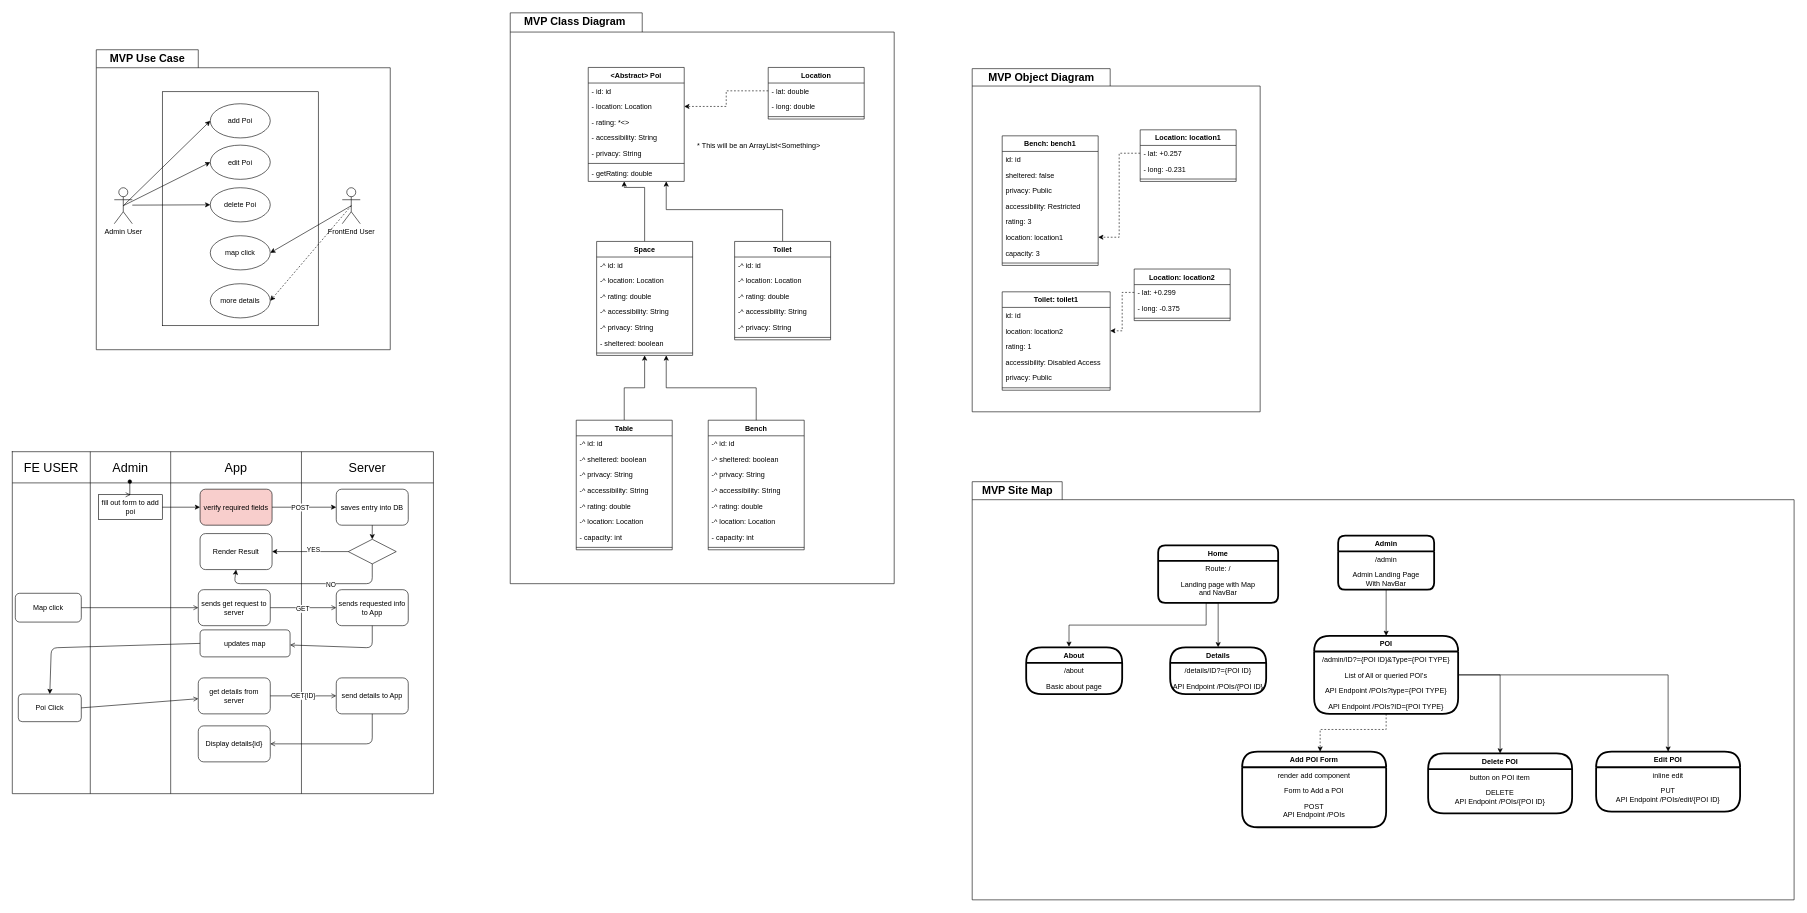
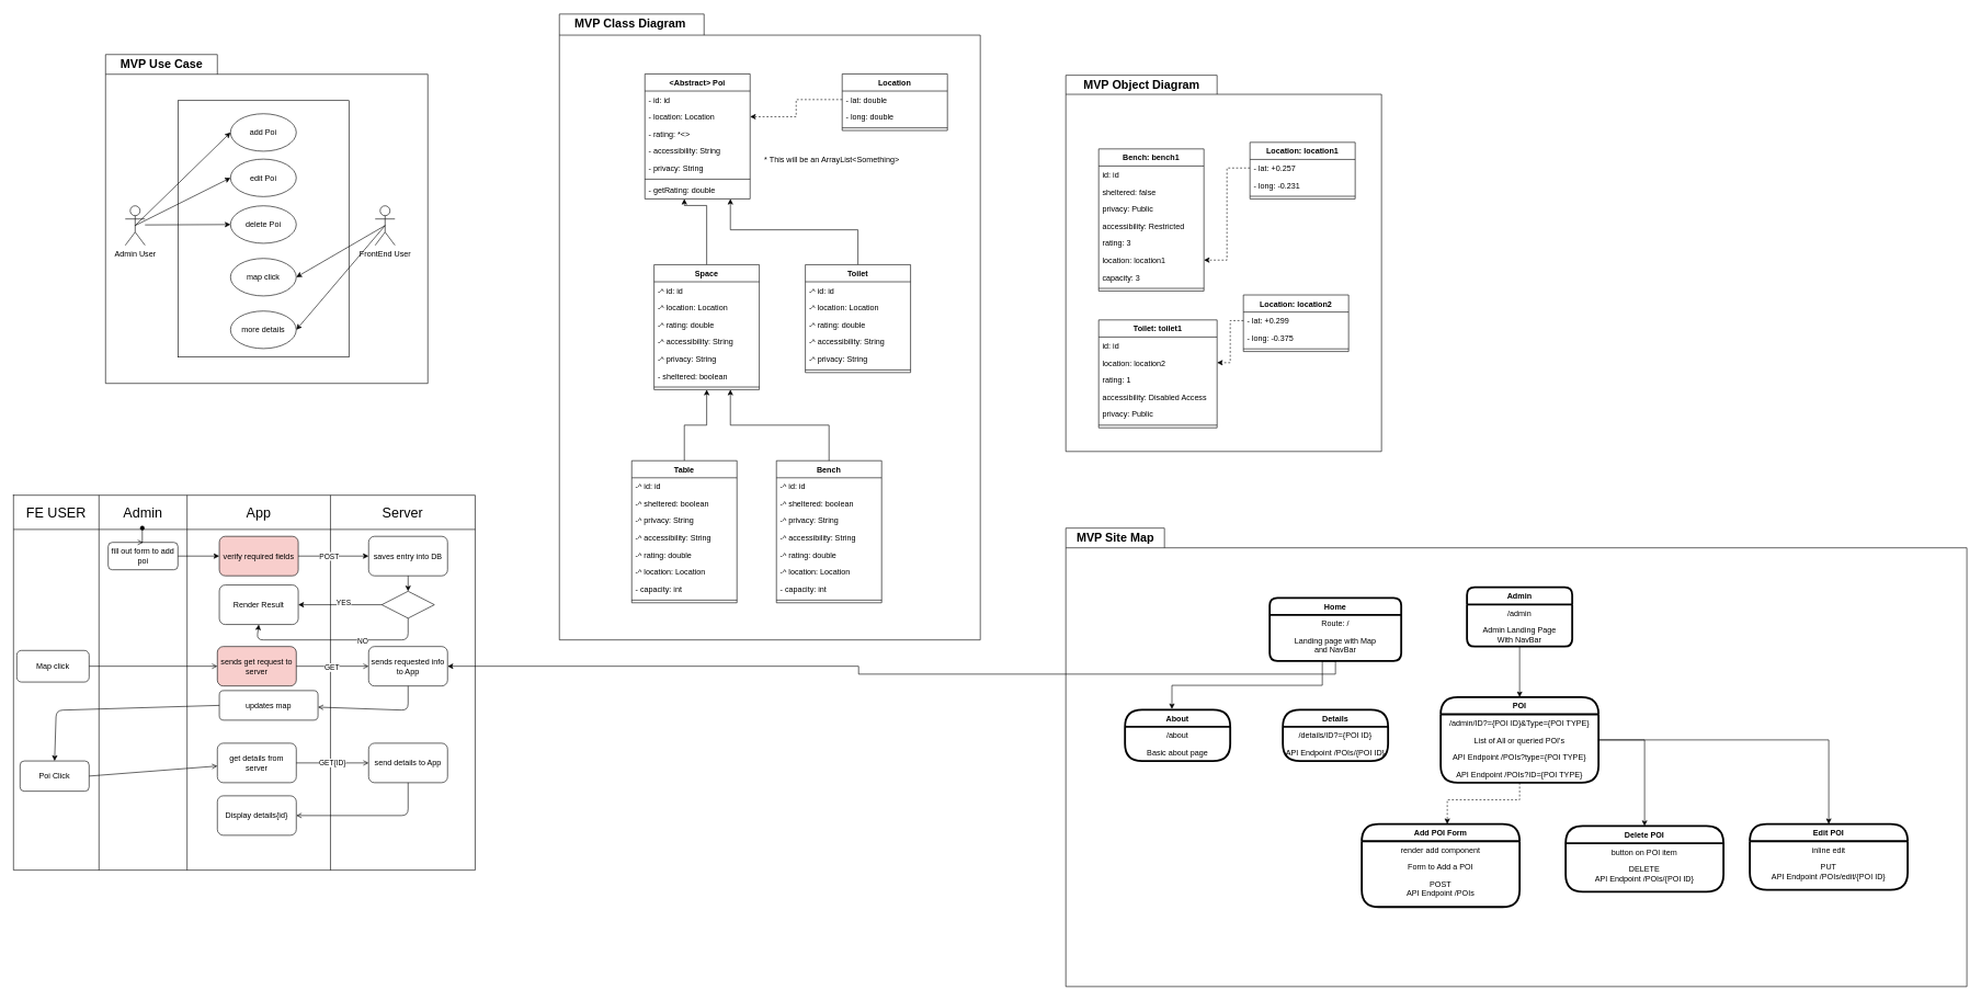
- <mxCell id="15" style="orthogonalLoop=1;jettySize=auto;html=1;exitX=0.5;exitY=0.5;exitDx=0;exitDy=0;exitPerimeter=0;entryX=1;entryY=0.5;entryDx=0;entryDy=0;rounded=0;dashed=1;" parent="2" source="4" target="10" edge="1"><mxGeometry relative="1" as="geometry"><mxPoint x="475" y="350" as="sourcePoint" /><mxPoint x="290" y="389.5" as="targetPoint" /></mxGeometry></mxCell>
+ <mxCell id="15" style="orthogonalLoop=1;jettySize=auto;html=1;exitX=0.5;exitY=0.5;exitDx=0;exitDy=0;exitPerimeter=0;entryX=1;entryY=0.5;entryDx=0;entryDy=0;rounded=0;" parent="2" source="4" target="10" edge="1"><mxGeometry relative="1" as="geometry"><mxPoint x="475" y="350" as="sourcePoint" /><mxPoint x="290" y="389.5" as="targetPoint" /></mxGeometry></mxCell>
- <mxCell id="106" value="fill out form to add poi" style="whiteSpace=wrap;html=1;rounded=0;" parent="105" vertex="1"><mxGeometry x="14" y="19.69" width="106" height="41.63" as="geometry" /></mxCell>
+ <mxCell id="106" value="fill out form to add poi" style="rounded=1;whiteSpace=wrap;html=1;" parent="105" vertex="1"><mxGeometry x="14" y="19.69" width="106" height="41.63" as="geometry" /></mxCell>
- <mxCell id="110" value="sends get request to server" style="rounded=1;whiteSpace=wrap;html=1;" parent="107" vertex="1"><mxGeometry x="46" y="178" width="120" height="60" as="geometry" /></mxCell>
+ <mxCell id="110" value="sends get request to server" style="rounded=1;whiteSpace=wrap;html=1;fillColor=#f8cecc;" parent="107" vertex="1"><mxGeometry x="46" y="178" width="120" height="60" as="geometry" /></mxCell>
- <mxCell id="146" style="edgeStyle=orthogonalEdgeStyle;rounded=0;orthogonalLoop=1;jettySize=auto;html=1;exitX=0.5;exitY=1;exitDx=0;exitDy=0;" parent="136" source="137" target="143" edge="1"><mxGeometry relative="1" as="geometry" /></mxCell>
+ <mxCell id="146" style="edgeStyle=orthogonalEdgeStyle;rounded=0;orthogonalLoop=1;jettySize=auto;html=1;exitX=0.5;exitY=1;exitDx=0;exitDy=0;" parent="136" source="137" target="116" edge="1"><mxGeometry relative="1" as="geometry" /></mxCell>
